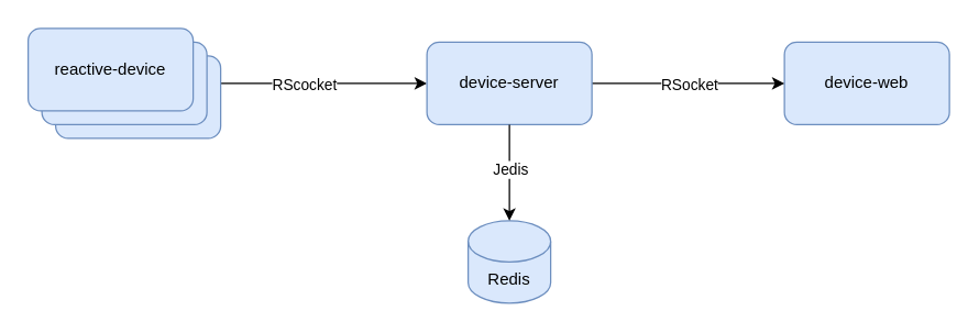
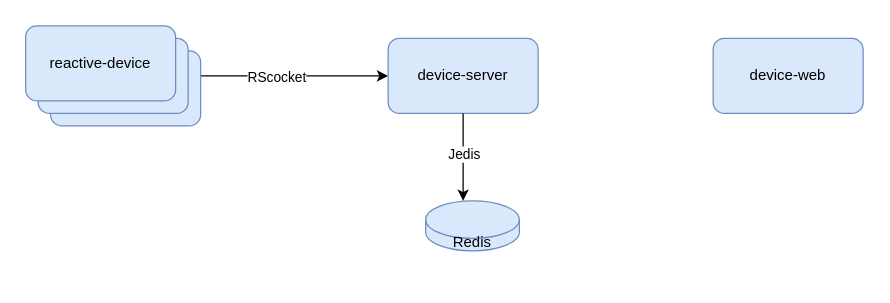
- <mxCell id="3" style="edgeStyle=orthogonalEdgeStyle;rounded=0;orthogonalLoop=1;jettySize=auto;html=1;entryX=0;entryY=0.5;entryDx=0;entryDy=0;exitX=1;exitY=0.5;exitDx=0;exitDy=0;" parent="1" source="11" target="2" edge="1"><mxGeometry relative="1" as="geometry" /></mxCell>
- <mxCell id="4" value="RSocket" style="edgeLabel;html=1;align=center;verticalAlign=middle;resizable=0;points=[];" parent="3" vertex="1" connectable="0"><mxGeometry x="0.2" y="-1" relative="1" as="geometry"><mxPoint x="-14" y="-1" as="offset" /></mxGeometry></mxCell>
- <mxCell id="12" value="Redis" style="shape=cylinder3;whiteSpace=wrap;html=1;boundedLbl=1;backgroundOutline=1;size=15;fillColor=#dae8fc;strokeColor=#6c8ebf;" parent="1" vertex="1"><mxGeometry x="340" y="160" width="60" height="60" as="geometry" /></mxCell>
+ <mxCell id="12" value="Redis" style="shape=cylinder3;whiteSpace=wrap;html=1;boundedLbl=1;backgroundOutline=1;size=15;fillColor=#dae8fc;strokeColor=#6c8ebf;" parent="1" vertex="1"><mxGeometry x="340" y="160" width="75" height="40" as="geometry" /></mxCell>
